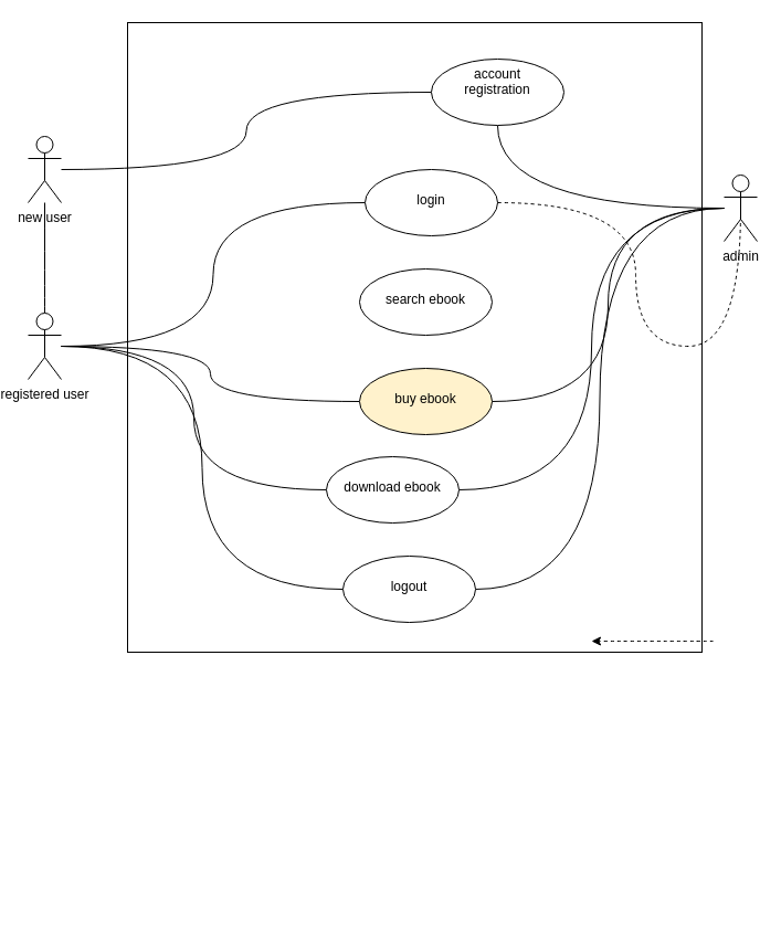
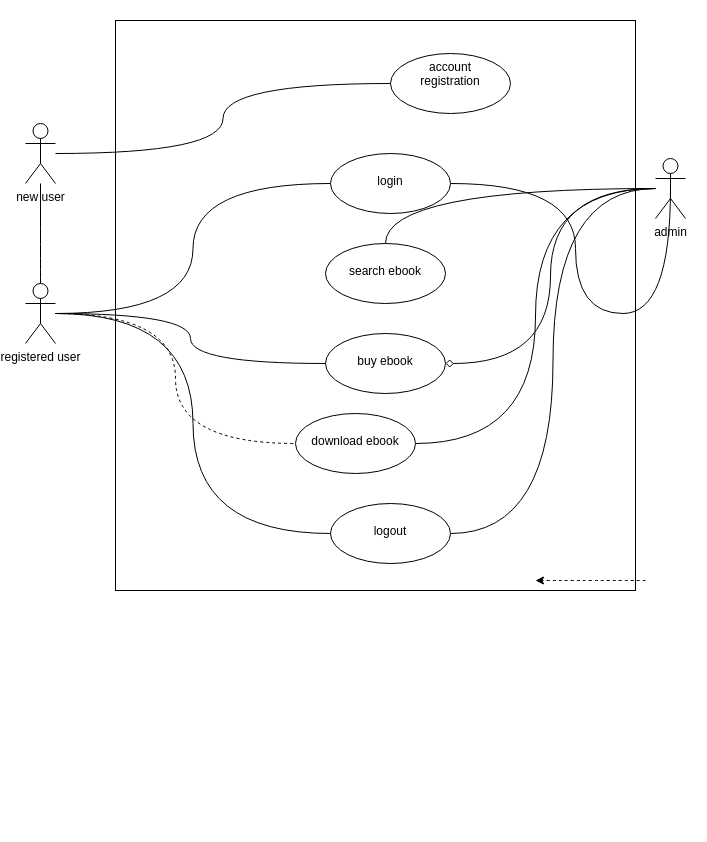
- <mxCell id="6" value="" style="edgeStyle=orthogonalEdgeStyle;curved=1;orthogonalLoop=1;jettySize=auto;html=1;startArrow=none;startFill=0;endArrow=none;endFill=0;" parent="1" source="9" target="16" edge="1"><mxGeometry relative="1" as="geometry"><mxPoint x="650" y="-167" as="targetPoint" /></mxGeometry></mxCell>
+ <mxCell id="6" value="" style="edgeStyle=orthogonalEdgeStyle;curved=1;orthogonalLoop=1;jettySize=auto;html=1;startArrow=none;startFill=0;endArrow=none;endFill=0;" parent="1" source="9" target="19" edge="1"><mxGeometry relative="1" as="geometry"><mxPoint x="650" y="-167" as="targetPoint" /></mxGeometry></mxCell>
- <mxCell id="27" value="" style="endArrow=none;html=1;rounded=1;exitX=1;exitY=0.5;exitDx=0;exitDy=0;edgeStyle=orthogonalEdgeStyle;curved=1;entryX=0.5;entryY=0.5;entryDx=0;entryDy=0;entryPerimeter=0;dashed=1;" edge="1" parent="1" source="17" target="9"><mxGeometry width="50" height="50" relative="1" as="geometry"><mxPoint x="390" y="473" as="sourcePoint" /><mxPoint x="440" y="423" as="targetPoint" /><Array as="points"><mxPoint x="570" y="183" /><mxPoint x="570" y="313" /></Array></mxGeometry></mxCell>
+ <mxCell id="27" value="" style="endArrow=none;html=1;rounded=1;exitX=1;exitY=0.5;exitDx=0;exitDy=0;edgeStyle=orthogonalEdgeStyle;curved=1;entryX=0.5;entryY=0.5;entryDx=0;entryDy=0;entryPerimeter=0;" edge="1" parent="1" source="17" target="9"><mxGeometry width="50" height="50" relative="1" as="geometry"><mxPoint x="390" y="473" as="sourcePoint" /><mxPoint x="440" y="423" as="targetPoint" /><Array as="points"><mxPoint x="570" y="183" /><mxPoint x="570" y="313" /></Array></mxGeometry></mxCell>
- <mxCell id="7" value="" style="edgeStyle=orthogonalEdgeStyle;curved=1;orthogonalLoop=1;jettySize=auto;html=1;startArrow=none;startFill=0;endArrow=none;endFill=0;entryX=1;entryY=0.5;entryDx=0;entryDy=0;" parent="1" source="9" target="20" edge="1"><mxGeometry relative="1" as="geometry"><mxPoint x="650" y="-47" as="targetPoint" /></mxGeometry></mxCell>
+ <mxCell id="7" value="" style="edgeStyle=orthogonalEdgeStyle;curved=1;orthogonalLoop=1;jettySize=auto;html=1;startArrow=none;startFill=0;endArrow=diamond;endFill=0;entryX=1;entryY=0.5;entryDx=0;entryDy=0;" parent="1" source="9" target="20" edge="1"><mxGeometry relative="1" as="geometry"><mxPoint x="650" y="-47" as="targetPoint" /></mxGeometry></mxCell>
- <mxCell id="20" value="&lt;br&gt;buy ebook" style="ellipse;whiteSpace=wrap;html=1;verticalAlign=top;fillColor=#fff2cc;" parent="1" vertex="1"><mxGeometry x="320" y="333" width="120" height="60" as="geometry" /></mxCell>
+ <mxCell id="20" value="&lt;br&gt;buy ebook" style="ellipse;whiteSpace=wrap;html=1;verticalAlign=top;" parent="1" vertex="1"><mxGeometry x="320" y="333" width="120" height="60" as="geometry" /></mxCell>
- <mxCell id="13" value="" style="edgeStyle=orthogonalEdgeStyle;curved=1;orthogonalLoop=1;jettySize=auto;html=1;startArrow=none;startFill=0;endArrow=none;endFill=0;entryX=0;entryY=0.5;entryDx=0;entryDy=0;" parent="1" source="15" target="25" edge="1"><mxGeometry relative="1" as="geometry" /></mxCell>
+ <mxCell id="13" value="" style="edgeStyle=orthogonalEdgeStyle;curved=1;orthogonalLoop=1;jettySize=auto;html=1;startArrow=none;startFill=0;endArrow=none;endFill=0;entryX=0;entryY=0.5;entryDx=0;entryDy=0;dashed=1;" parent="1" source="15" target="25" edge="1"><mxGeometry relative="1" as="geometry" /></mxCell>
- <mxCell id="26" value="&lt;br&gt;logout" style="ellipse;whiteSpace=wrap;html=1;verticalAlign=top;" parent="1" vertex="1"><mxGeometry x="305" y="503" width="120" height="60" as="geometry" /></mxCell>
+ <mxCell id="26" value="&lt;br&gt;logout" style="ellipse;whiteSpace=wrap;html=1;verticalAlign=top;" parent="1" vertex="1"><mxGeometry x="325" y="503" width="120" height="60" as="geometry" /></mxCell>
